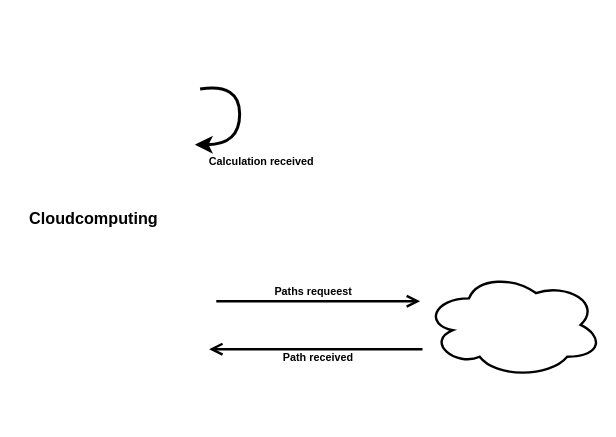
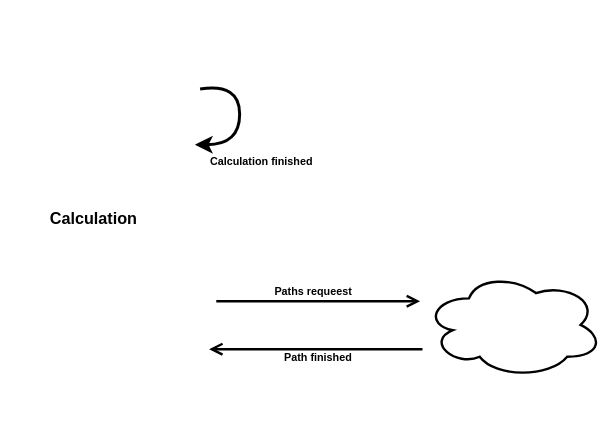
- <mxCell id="9" value="&lt;b&gt;Calculation received&lt;/b&gt;" style="text;strokeColor=none;fillColor=none;html=1;align=center;verticalAlign=middle;whiteSpace=wrap;rounded=0;fontSize=18;" vertex="1" parent="1"><mxGeometry x="340" y="254" width="191" height="30" as="geometry" /></mxCell>
+ <mxCell id="9" value="&lt;b&gt;Calculation finished&lt;/b&gt;" style="text;strokeColor=none;fillColor=none;html=1;align=center;verticalAlign=middle;whiteSpace=wrap;rounded=0;fontSize=18;" vertex="1" parent="1"><mxGeometry x="340" y="254" width="191" height="30" as="geometry" /></mxCell>
- <mxCell id="11" value="&lt;font size=&quot;1&quot; style=&quot;&quot;&gt;&lt;b style=&quot;font-size: 27px;&quot;&gt;Cloudcomputing&lt;/b&gt;&lt;/font&gt;" style="text;html=1;strokeColor=none;fillColor=none;align=center;verticalAlign=middle;whiteSpace=wrap;rounded=0;strokeWidth=4;fontSize=18;" vertex="1" parent="1"><mxGeometry x="20" y="349" width="270.5" height="30" as="geometry" /></mxCell>
+ <mxCell id="11" value="&lt;font size=&quot;1&quot; style=&quot;&quot;&gt;&lt;b style=&quot;font-size: 27px;&quot;&gt;Calculation&lt;/b&gt;&lt;/font&gt;" style="text;html=1;strokeColor=none;fillColor=none;align=center;verticalAlign=middle;whiteSpace=wrap;rounded=0;strokeWidth=4;fontSize=18;" vertex="1" parent="1"><mxGeometry x="20" y="349" width="270.5" height="30" as="geometry" /></mxCell>
- <mxCell id="6" value="&lt;font style=&quot;font-size: 18px;&quot;&gt;&lt;b&gt;Path received&lt;/b&gt;&lt;/font&gt;" style="text;strokeColor=none;fillColor=none;html=1;align=center;verticalAlign=middle;whiteSpace=wrap;rounded=0;fontSize=16;" vertex="1" parent="1"><mxGeometry x="451" y="582" width="158" height="30" as="geometry" /></mxCell>
+ <mxCell id="6" value="&lt;font style=&quot;font-size: 18px;&quot;&gt;&lt;b&gt;Path finished&lt;/b&gt;&lt;/font&gt;" style="text;strokeColor=none;fillColor=none;html=1;align=center;verticalAlign=middle;whiteSpace=wrap;rounded=0;fontSize=16;" vertex="1" parent="1"><mxGeometry x="451" y="582" width="158" height="30" as="geometry" /></mxCell>
